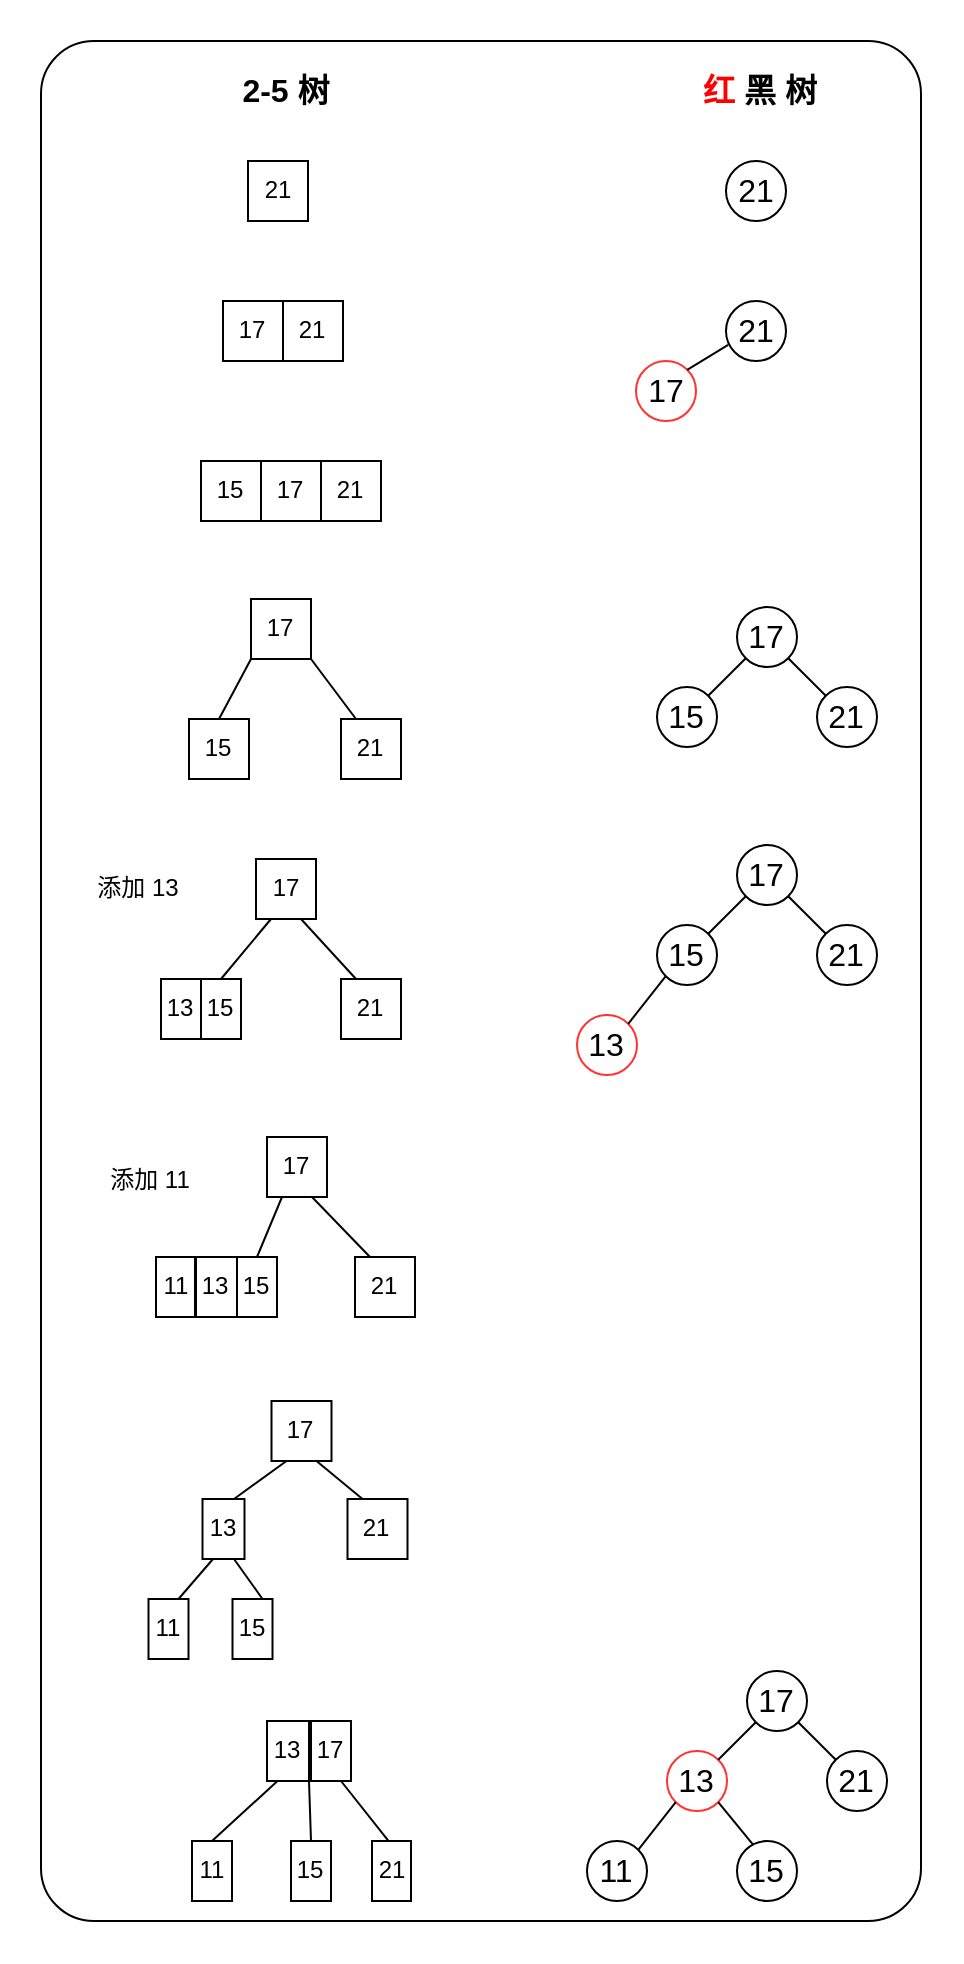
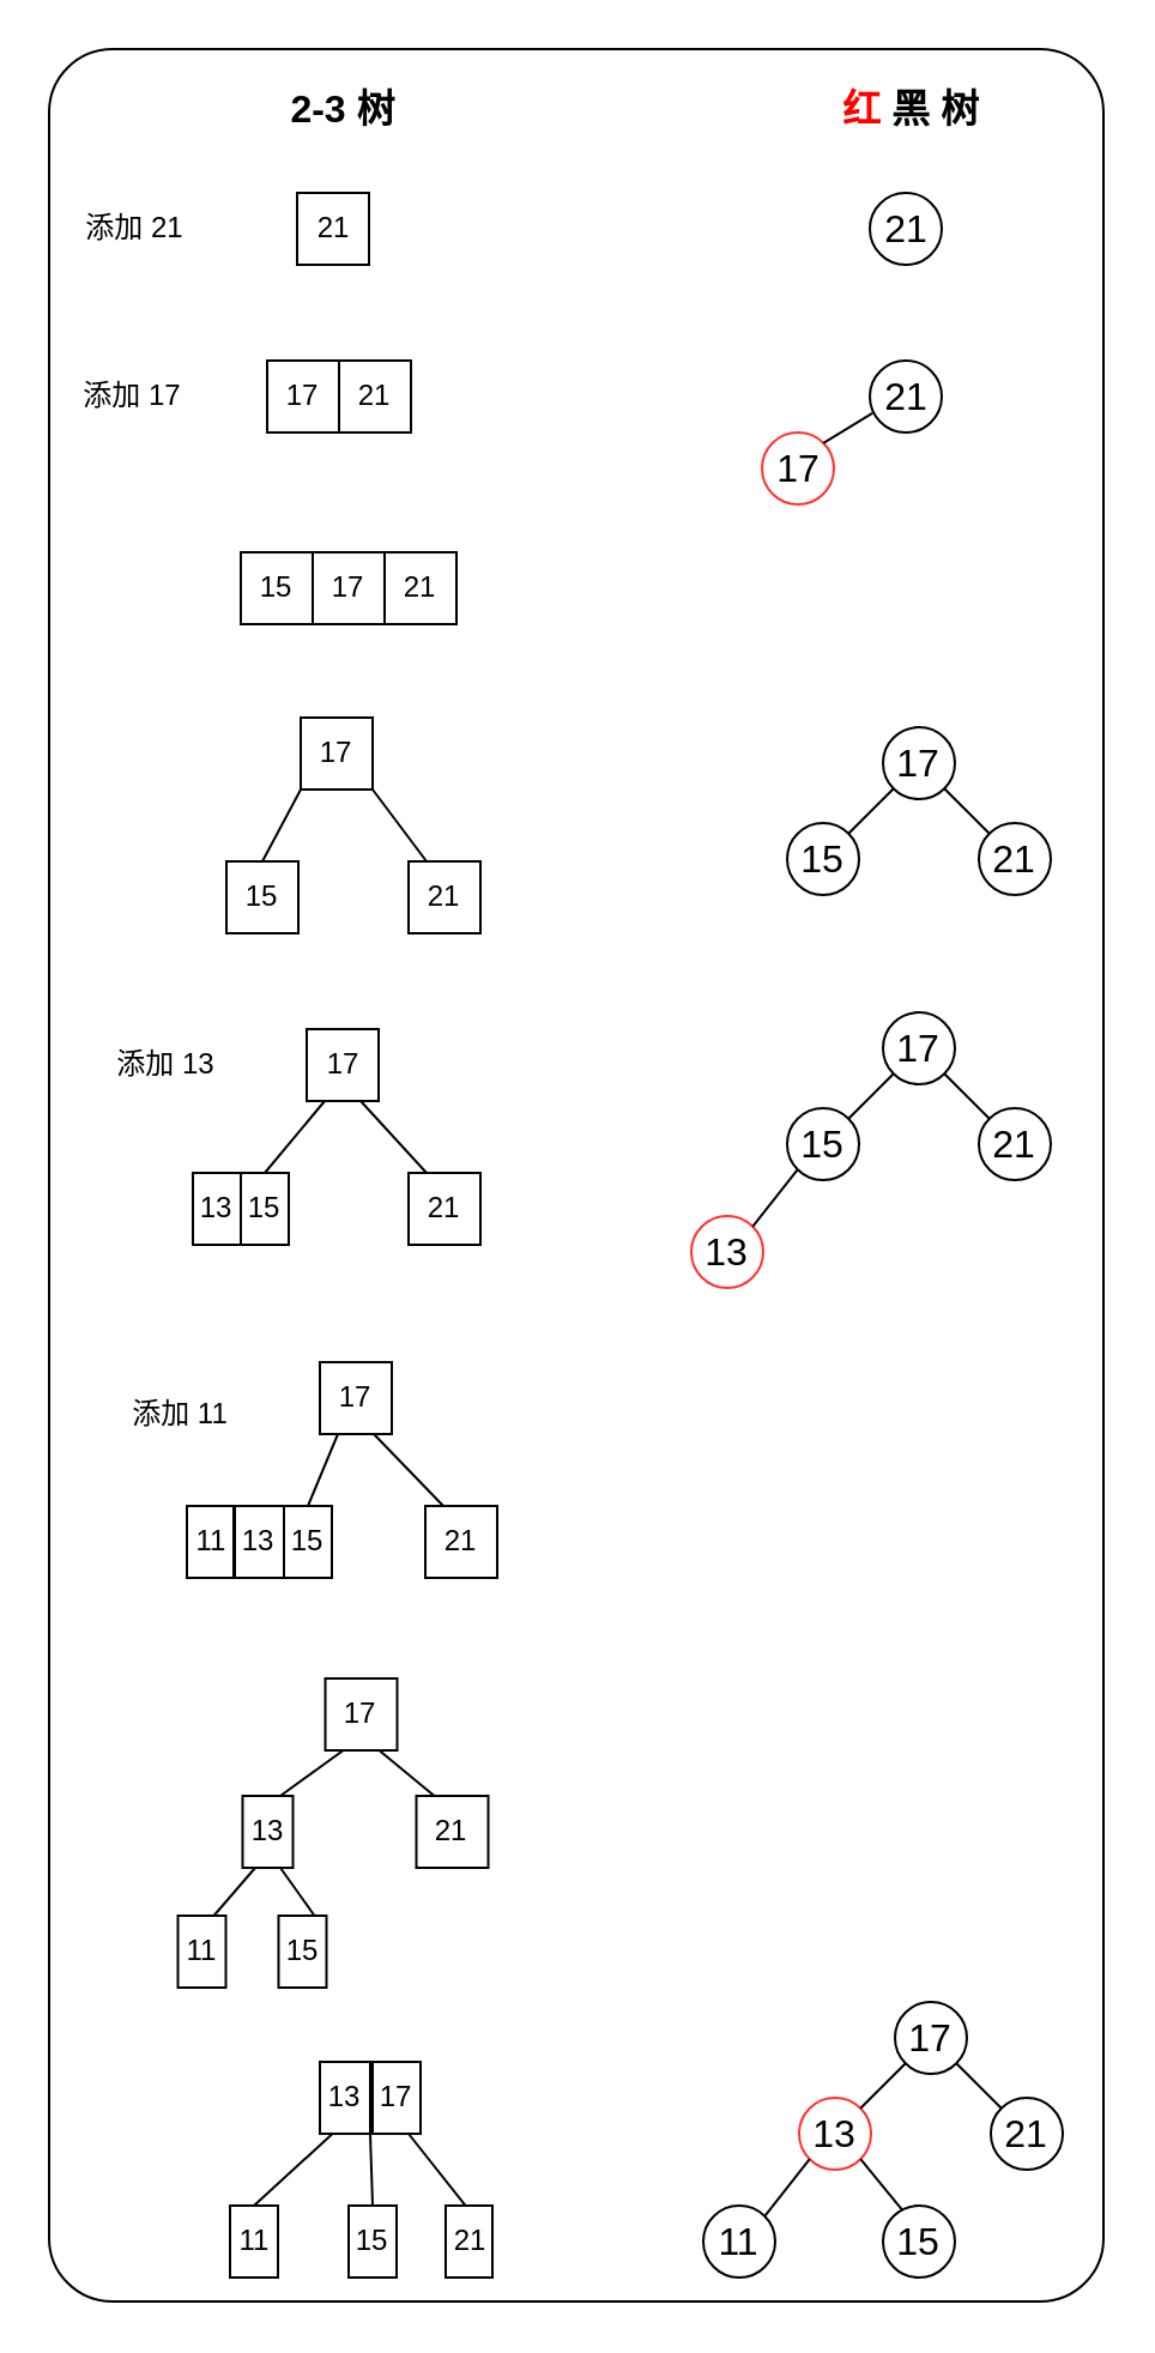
- <mxCell id="46" value="&lt;font style=&quot;font-size: 16px&quot;&gt;&lt;b&gt;2-5 树&lt;/b&gt;&lt;/font&gt;" style="text;html=1;strokeColor=none;fillColor=none;align=center;verticalAlign=middle;whiteSpace=wrap;rounded=0;" vertex="1" parent="1"><mxGeometry x="113" width="60" height="30" as="geometry" y="30" /></mxCell>
+ <mxCell id="46" value="&lt;font style=&quot;font-size: 16px&quot;&gt;&lt;b&gt;2-3 树&lt;/b&gt;&lt;/font&gt;" style="text;html=1;strokeColor=none;fillColor=none;align=center;verticalAlign=middle;whiteSpace=wrap;rounded=0;" vertex="1" parent="1"><mxGeometry x="113" width="60" height="30" as="geometry" y="30" /></mxCell>
+ <mxCell id="74" value="添加 21" style="text;html=1;strokeColor=none;fillColor=none;align=center;verticalAlign=middle;whiteSpace=wrap;rounded=0;" vertex="1" parent="1"><mxGeometry x="25.5" y="80" width="60" height="30" as="geometry" /></mxCell>
+ <mxCell id="30" value="添加 17" style="text;html=1;strokeColor=none;fillColor=none;align=center;verticalAlign=middle;whiteSpace=wrap;rounded=0;" vertex="1" parent="1"><mxGeometry x="25" y="150" width="60" height="30" as="geometry" /></mxCell>
